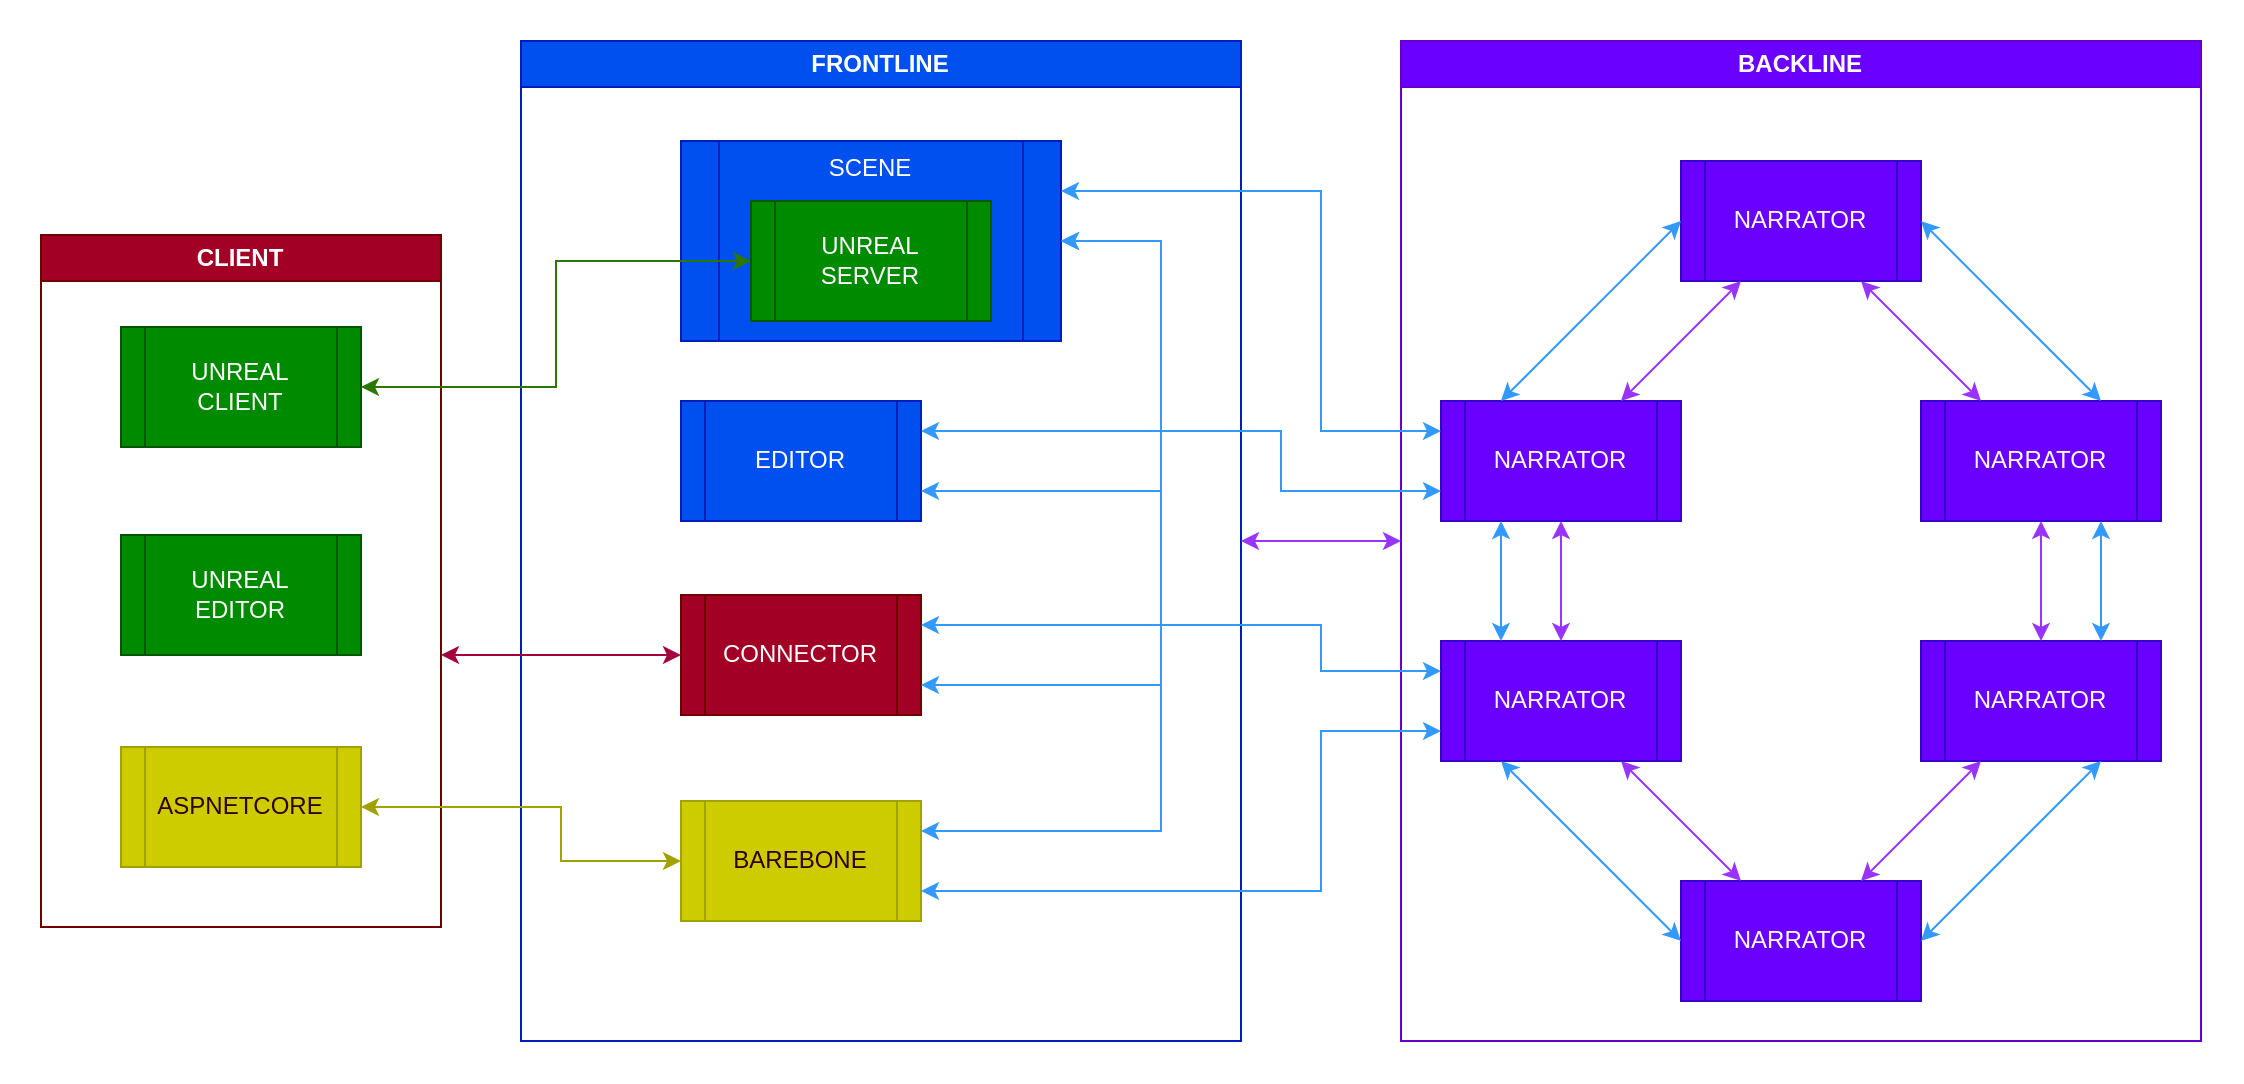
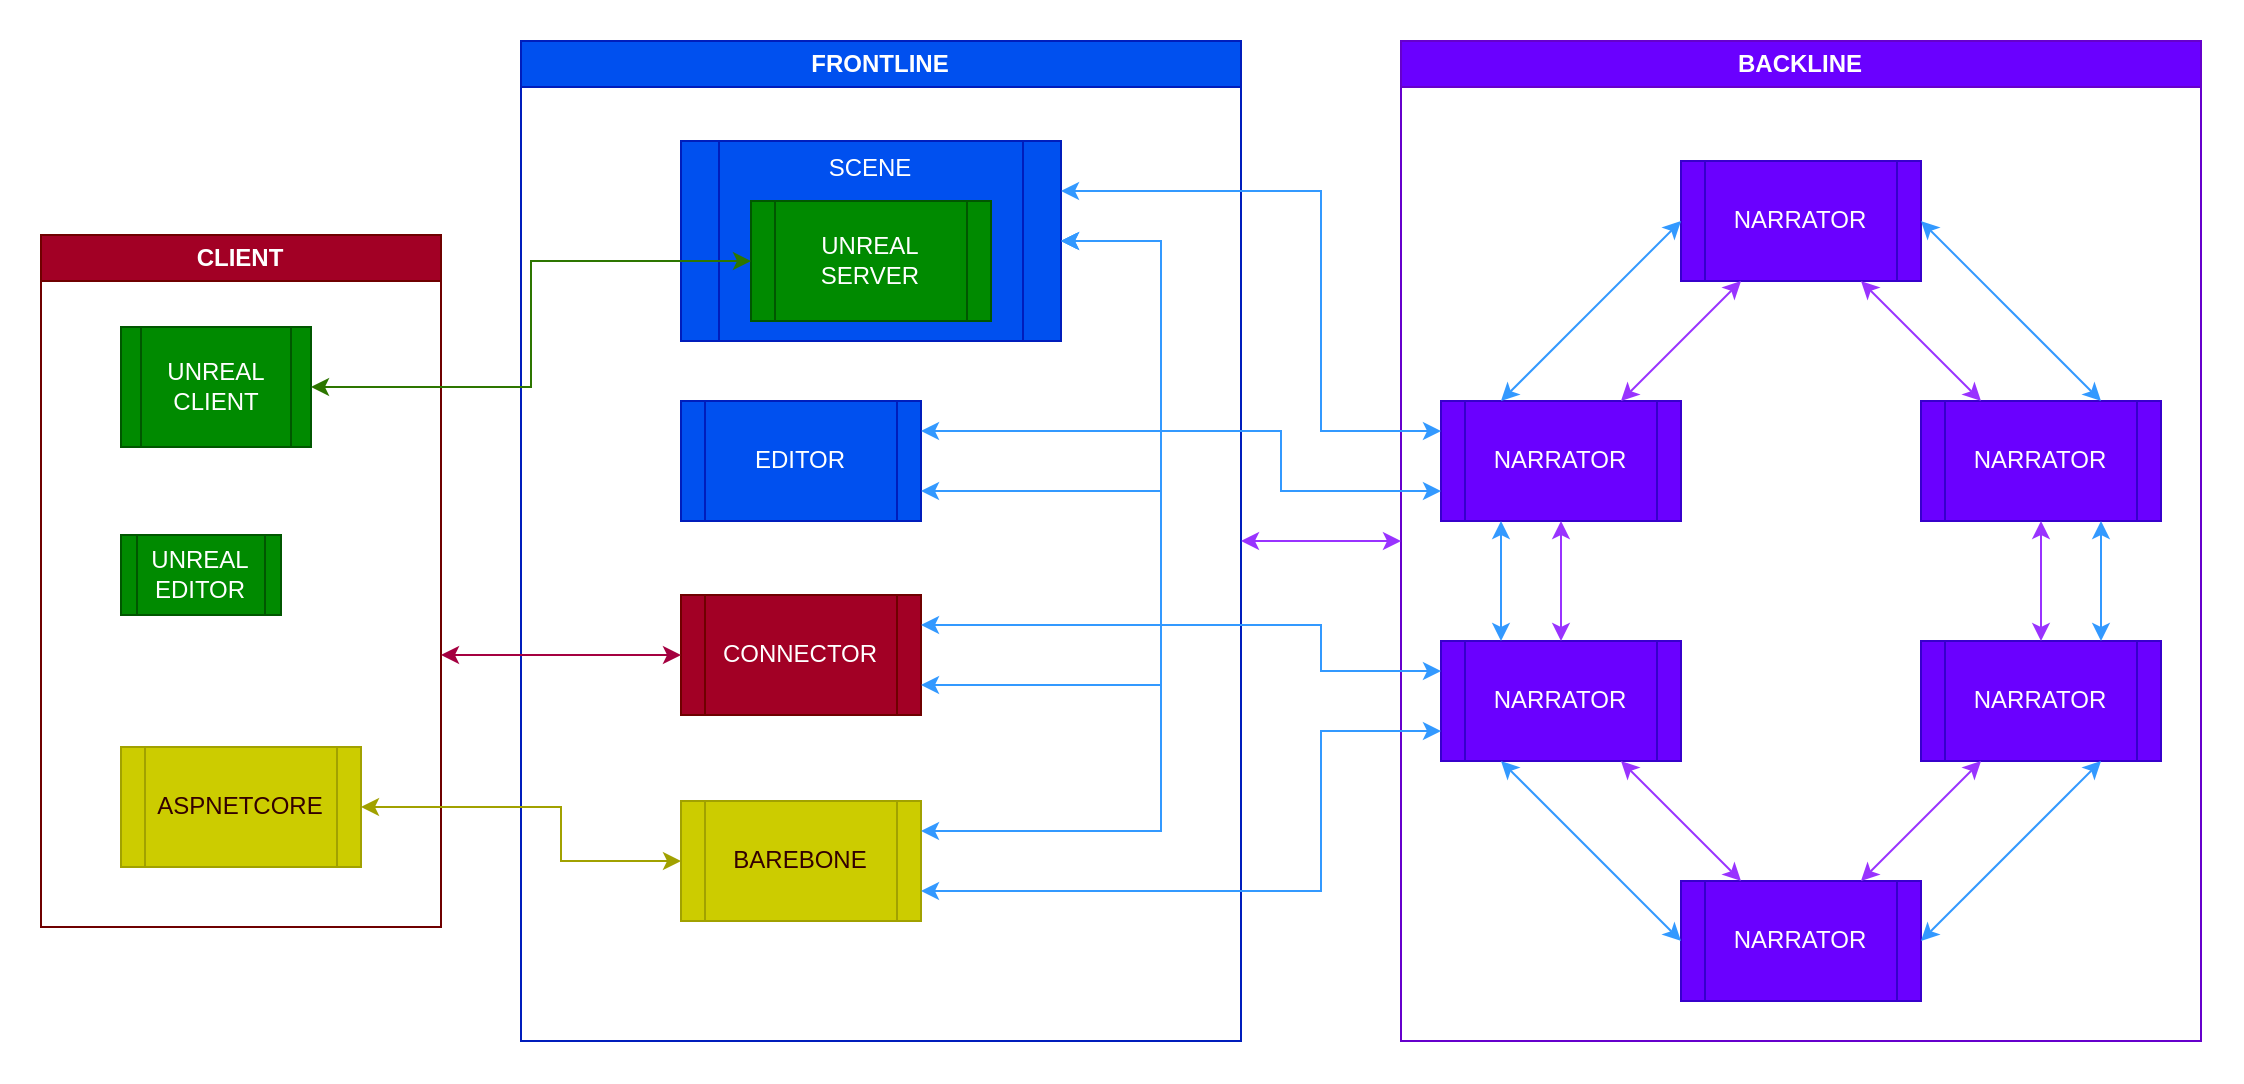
- <mxCell id="31" value="UNREAL&lt;br&gt;CLIENT" style="shape=process;whiteSpace=wrap;html=1;backgroundOutline=1;fillColor=#008a00;fontColor=#ffffff;strokeColor=#005700;" vertex="1" parent="30"><mxGeometry x="40" y="46" width="120" height="60" as="geometry" /></mxCell>
+ <mxCell id="31" value="UNREAL&lt;br&gt;CLIENT" style="shape=process;whiteSpace=wrap;html=1;backgroundOutline=1;fillColor=#008a00;fontColor=#ffffff;strokeColor=#005700;" vertex="1" parent="30"><mxGeometry x="40" y="46" width="95" height="60" as="geometry" /></mxCell>
- <mxCell id="33" value="UNREAL&lt;br&gt;EDITOR" style="shape=process;whiteSpace=wrap;html=1;backgroundOutline=1;fillColor=#008a00;fontColor=#ffffff;strokeColor=#005700;" vertex="1" parent="30"><mxGeometry x="40" y="150" width="120" height="60" as="geometry" /></mxCell>
+ <mxCell id="33" value="UNREAL&lt;br&gt;EDITOR" style="shape=process;whiteSpace=wrap;html=1;backgroundOutline=1;fillColor=#008a00;fontColor=#ffffff;strokeColor=#005700;" vertex="1" parent="30"><mxGeometry x="40" y="150" width="80" height="40" as="geometry" /></mxCell>
